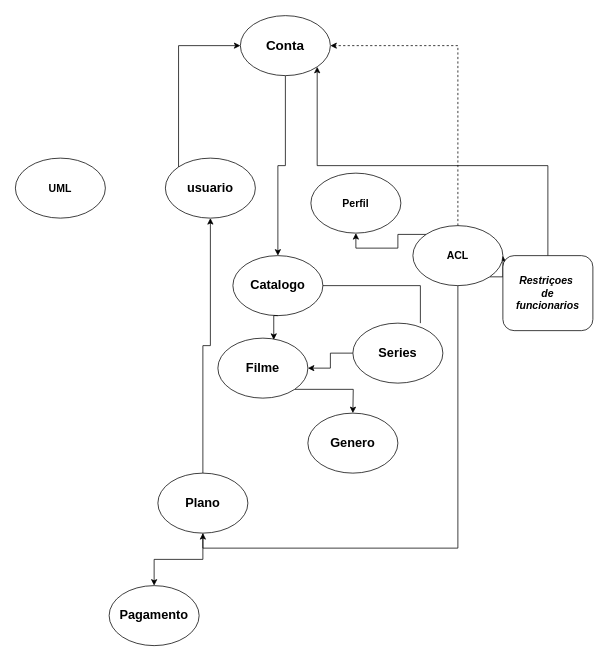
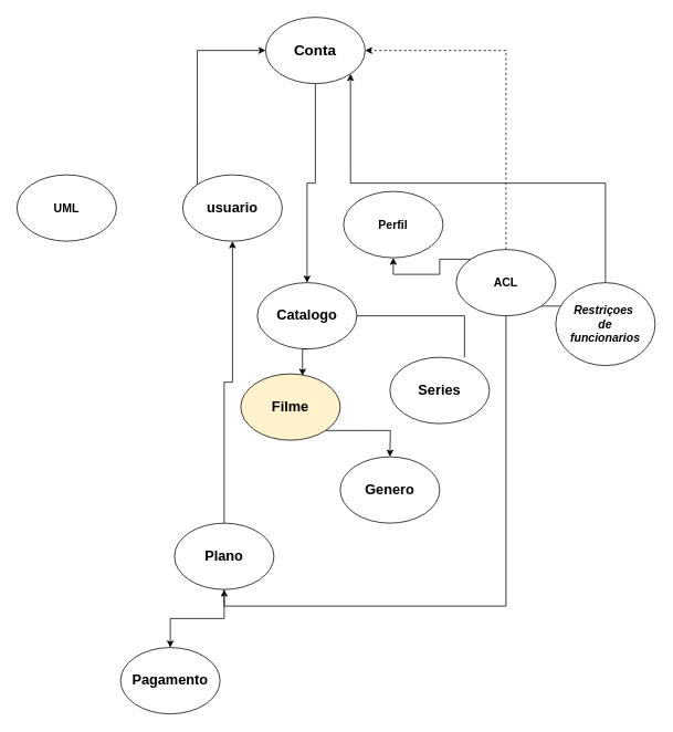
- <mxCell id="27" value="&lt;span style=&quot;font-size: 14px;&quot;&gt;&lt;span style=&quot;font-size: 14px;&quot;&gt;Restriçoes&amp;nbsp;&lt;/span&gt;&lt;/span&gt;&lt;div style=&quot;font-size: 14px;&quot;&gt;&lt;span style=&quot;font-size: 14px;&quot;&gt;&lt;span style=&quot;font-size: 14px;&quot;&gt;de&lt;/span&gt;&lt;/span&gt;&lt;/div&gt;&lt;div style=&quot;font-size: 14px;&quot;&gt;&lt;span style=&quot;font-size: 14px;&quot;&gt;&lt;span style=&quot;font-size: 14px;&quot;&gt;funcionarios&lt;/span&gt;&lt;/span&gt;&lt;/div&gt;" style="whiteSpace=wrap;html=1;fontStyle=3;fontSize=14;rounded=1;" vertex="1" parent="1"><mxGeometry x="670" y="340" width="120" height="100" as="geometry" /></mxCell>
+ <mxCell id="27" value="&lt;span style=&quot;font-size: 14px;&quot;&gt;&lt;span style=&quot;font-size: 14px;&quot;&gt;Restriçoes&amp;nbsp;&lt;/span&gt;&lt;/span&gt;&lt;div style=&quot;font-size: 14px;&quot;&gt;&lt;span style=&quot;font-size: 14px;&quot;&gt;&lt;span style=&quot;font-size: 14px;&quot;&gt;de&lt;/span&gt;&lt;/span&gt;&lt;/div&gt;&lt;div style=&quot;font-size: 14px;&quot;&gt;&lt;span style=&quot;font-size: 14px;&quot;&gt;&lt;span style=&quot;font-size: 14px;&quot;&gt;funcionarios&lt;/span&gt;&lt;/span&gt;&lt;/div&gt;" style="ellipse;whiteSpace=wrap;html=1;fontStyle=3;fontSize=14;" vertex="1" parent="1"><mxGeometry x="670" y="340" width="120" height="100" as="geometry" /></mxCell>
- <mxCell id="17" style="edgeStyle=orthogonalEdgeStyle;rounded=0;orthogonalLoop=1;jettySize=auto;html=1;exitX=0;exitY=0.5;exitDx=0;exitDy=0;entryX=1;entryY=0.5;entryDx=0;entryDy=0;" edge="1" parent="1" source="18" target="16"><mxGeometry relative="1" as="geometry" /></mxCell>
- <mxCell id="16" value="&lt;span style=&quot;font-size: 17px;&quot;&gt;&lt;b&gt;Filme&lt;/b&gt;&lt;/span&gt;" style="ellipse;whiteSpace=wrap;html=1;" vertex="1" parent="1"><mxGeometry x="290" y="450" width="120" height="80" as="geometry" /></mxCell>
+ <mxCell id="16" value="&lt;span style=&quot;font-size: 17px;&quot;&gt;&lt;b&gt;Filme&lt;/b&gt;&lt;/span&gt;" style="ellipse;whiteSpace=wrap;html=1;fillColor=#fff2cc;" vertex="1" parent="1"><mxGeometry x="290" y="450" width="120" height="80" as="geometry" /></mxCell>
